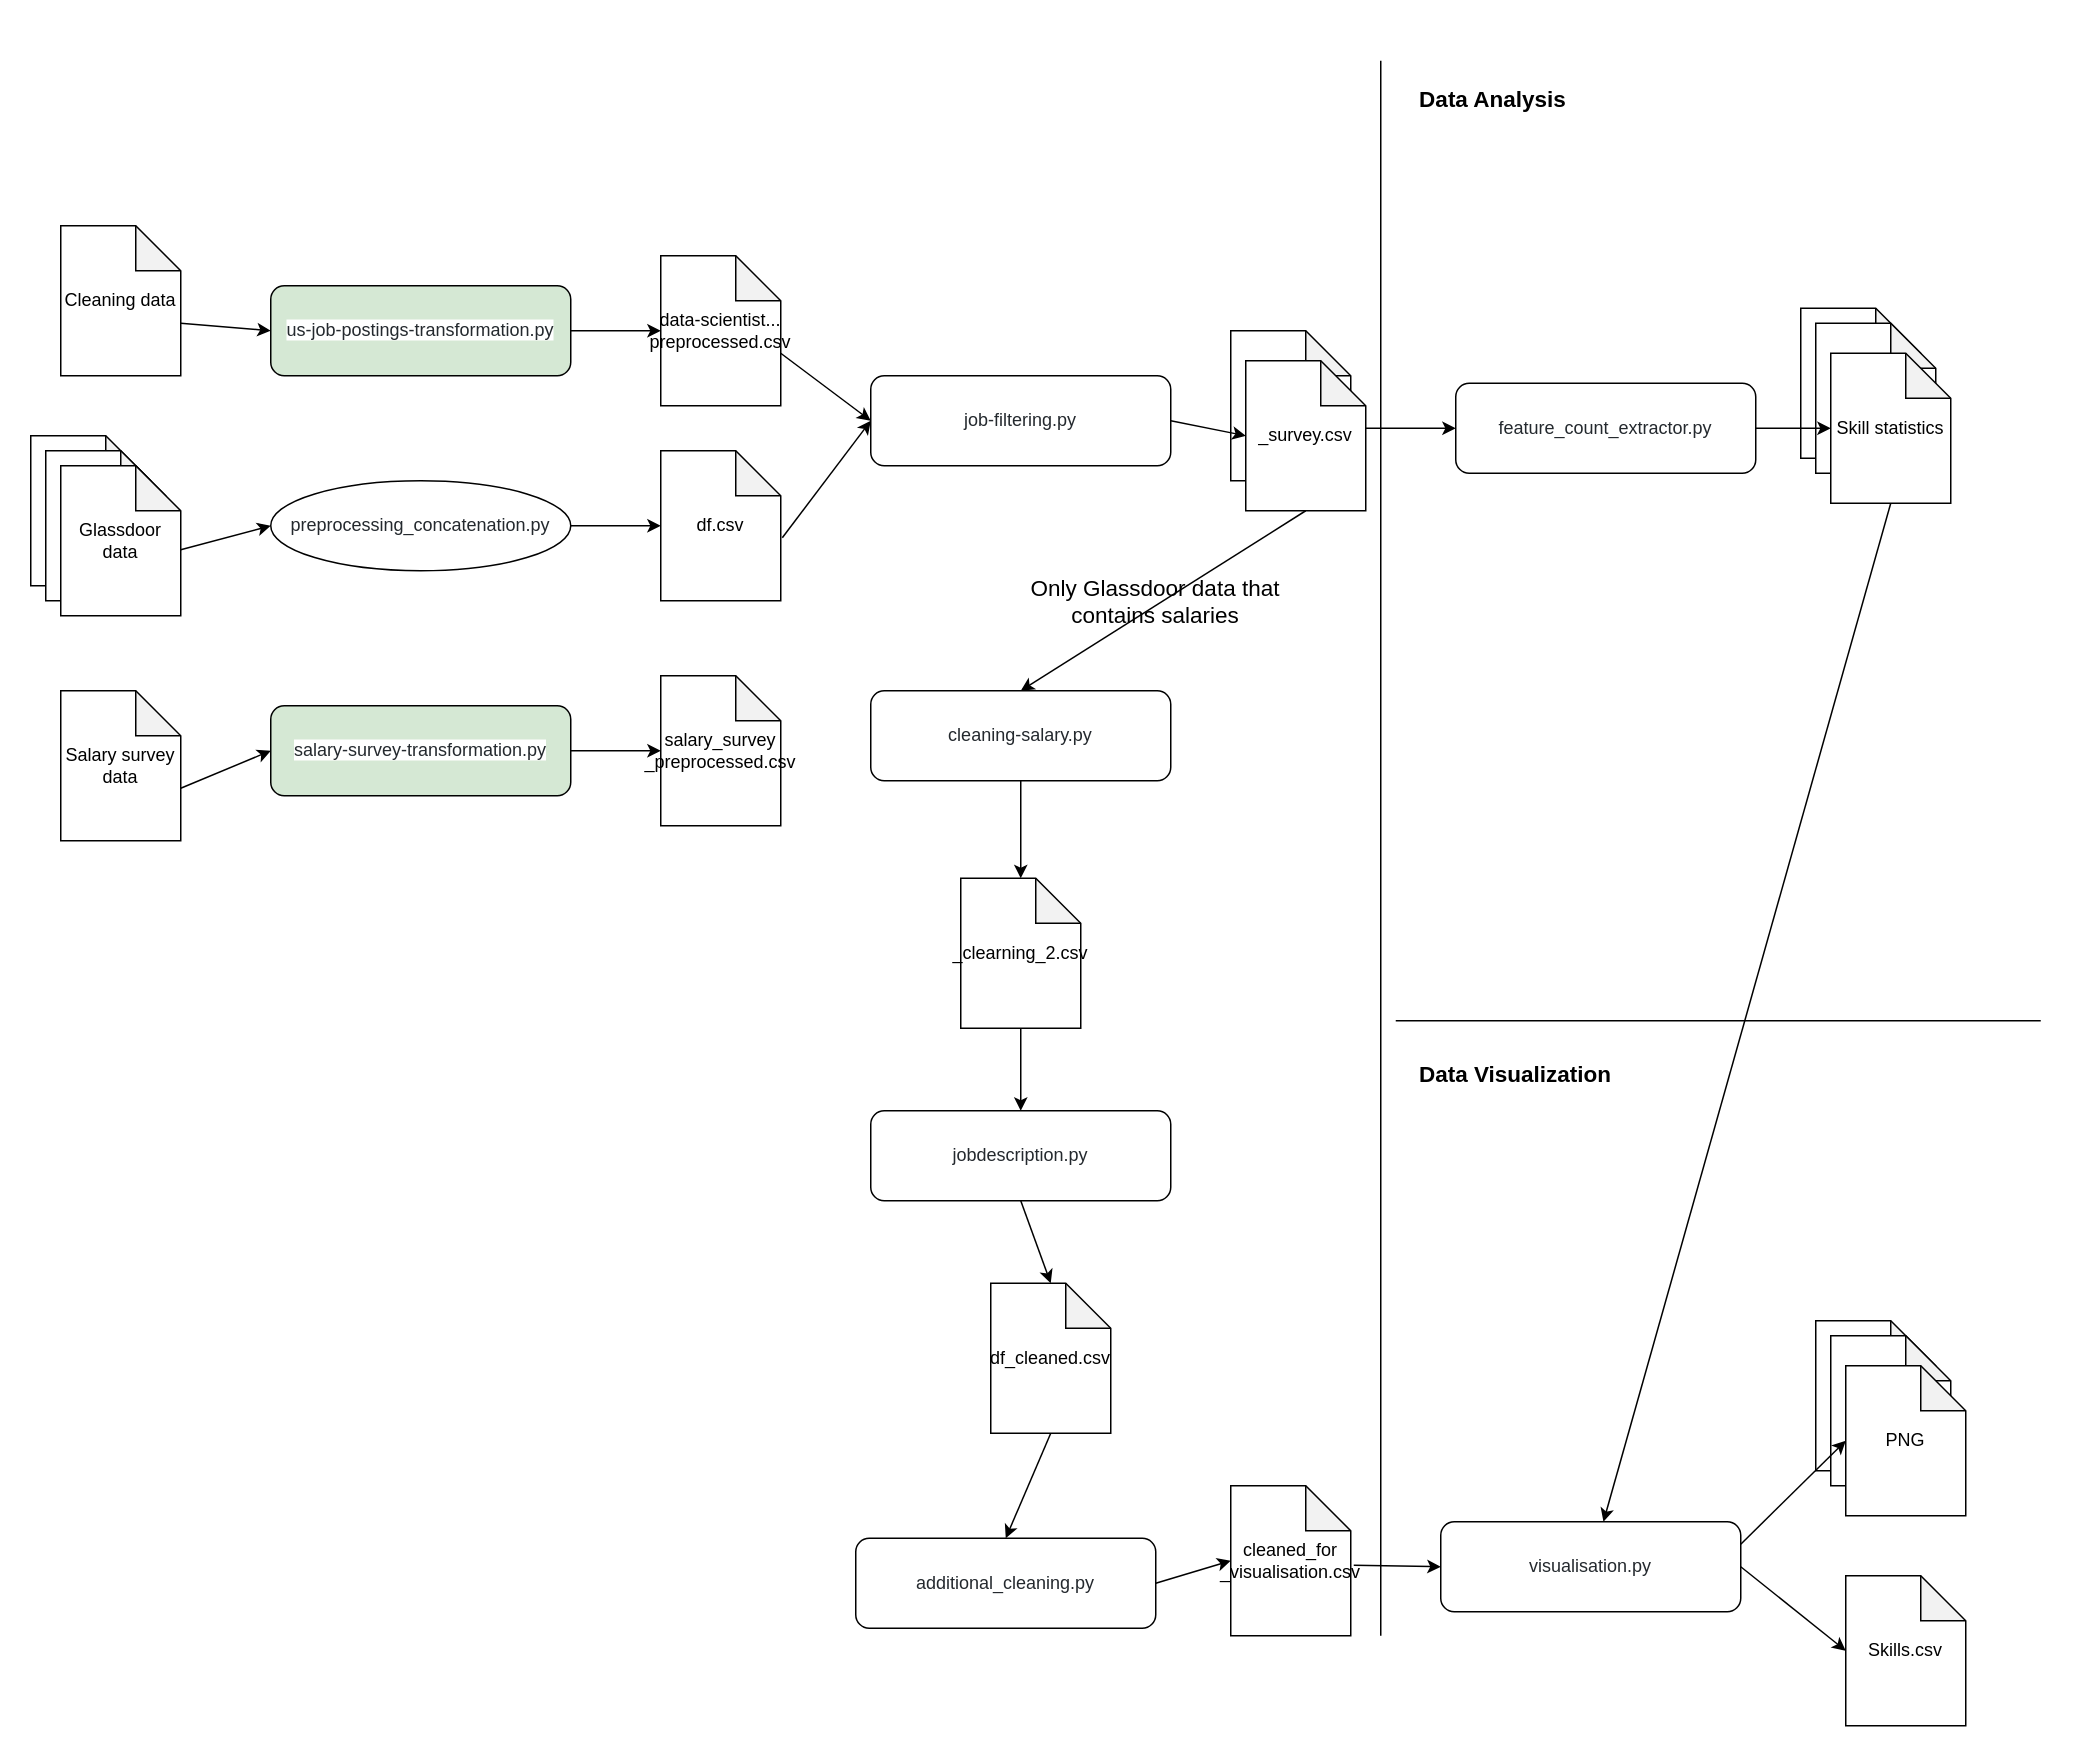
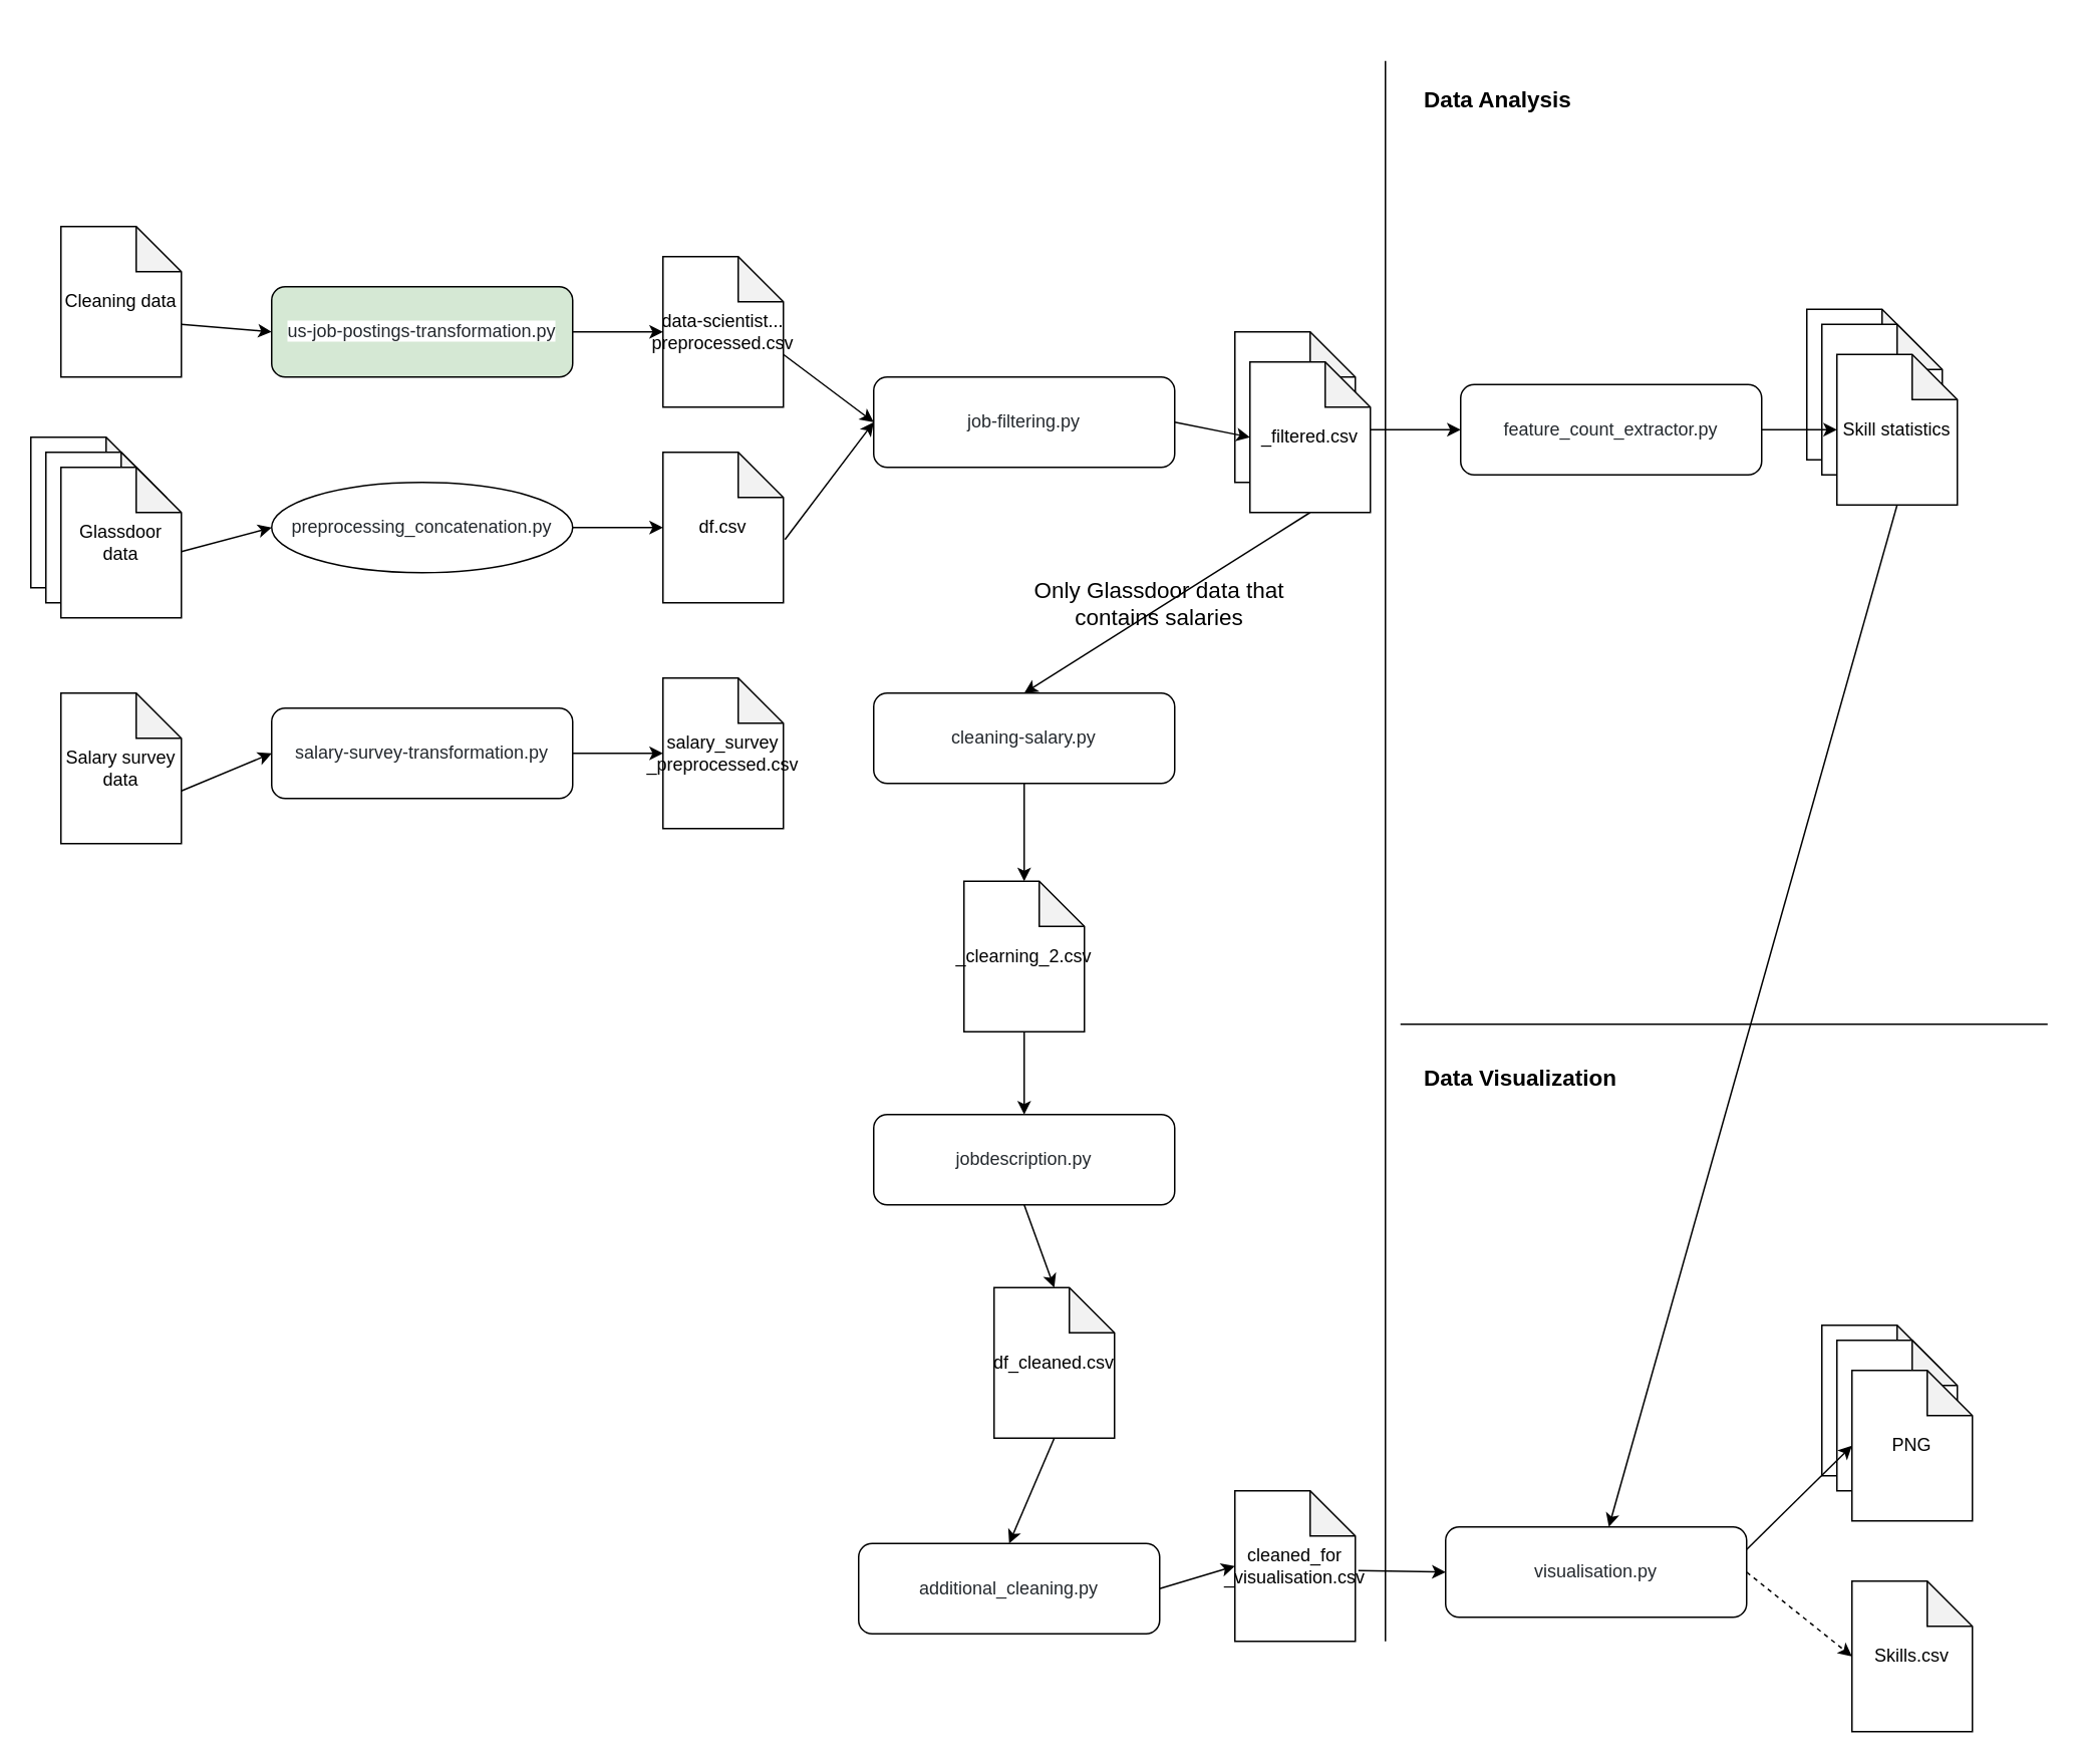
- <mxCell id="29" value="_survey.csv" style="shape=note;whiteSpace=wrap;html=1;backgroundOutline=1;darkOpacity=0.05;" vertex="1" parent="1"><mxGeometry x="830" y="240" width="80" height="100" as="geometry" /></mxCell>
+ <mxCell id="29" value="_filtered.csv" style="shape=note;whiteSpace=wrap;html=1;backgroundOutline=1;darkOpacity=0.05;" vertex="1" parent="1"><mxGeometry x="830" y="240" width="80" height="100" as="geometry" /></mxCell>
- <mxCell id="7" value="&lt;span style=&quot;color: rgb(36 , 41 , 46) ; font-family: , &amp;#34;consolas&amp;#34; , &amp;#34;liberation mono&amp;#34; , &amp;#34;menlo&amp;#34; , monospace ; background-color: rgb(255 , 255 , 255)&quot;&gt;salary-survey-transformation.py&lt;/span&gt;" style="rounded=1;whiteSpace=wrap;html=1;fillColor=#d5e8d4;" vertex="1" parent="1"><mxGeometry x="180" y="470" width="200" height="60" as="geometry" /></mxCell>
+ <mxCell id="7" value="&lt;span style=&quot;color: rgb(36 , 41 , 46) ; font-family: , &amp;#34;consolas&amp;#34; , &amp;#34;liberation mono&amp;#34; , &amp;#34;menlo&amp;#34; , monospace ; background-color: rgb(255 , 255 , 255)&quot;&gt;salary-survey-transformation.py&lt;/span&gt;" style="rounded=1;whiteSpace=wrap;html=1;" vertex="1" parent="1"><mxGeometry x="180" y="470" width="200" height="60" as="geometry" /></mxCell>
- <mxCell id="53" value="" style="endArrow=classic;html=1;exitX=1;exitY=0.5;exitDx=0;exitDy=0;entryX=0;entryY=0.5;entryDx=0;entryDy=0;entryPerimeter=0;" edge="1" parent="1" source="46" target="51"><mxGeometry width="50" height="50" relative="1" as="geometry"><mxPoint x="1170" y="1039" as="sourcePoint" /><mxPoint x="1240" y="970" as="targetPoint" /></mxGeometry></mxCell>
+ <mxCell id="53" value="" style="endArrow=classic;html=1;exitX=1;exitY=0.5;exitDx=0;exitDy=0;entryX=0;entryY=0.5;entryDx=0;entryDy=0;entryPerimeter=0;dashed=1;" edge="1" parent="1" source="46" target="51"><mxGeometry width="50" height="50" relative="1" as="geometry"><mxPoint x="1170" y="1039" as="sourcePoint" /><mxPoint x="1240" y="970" as="targetPoint" /></mxGeometry></mxCell>
